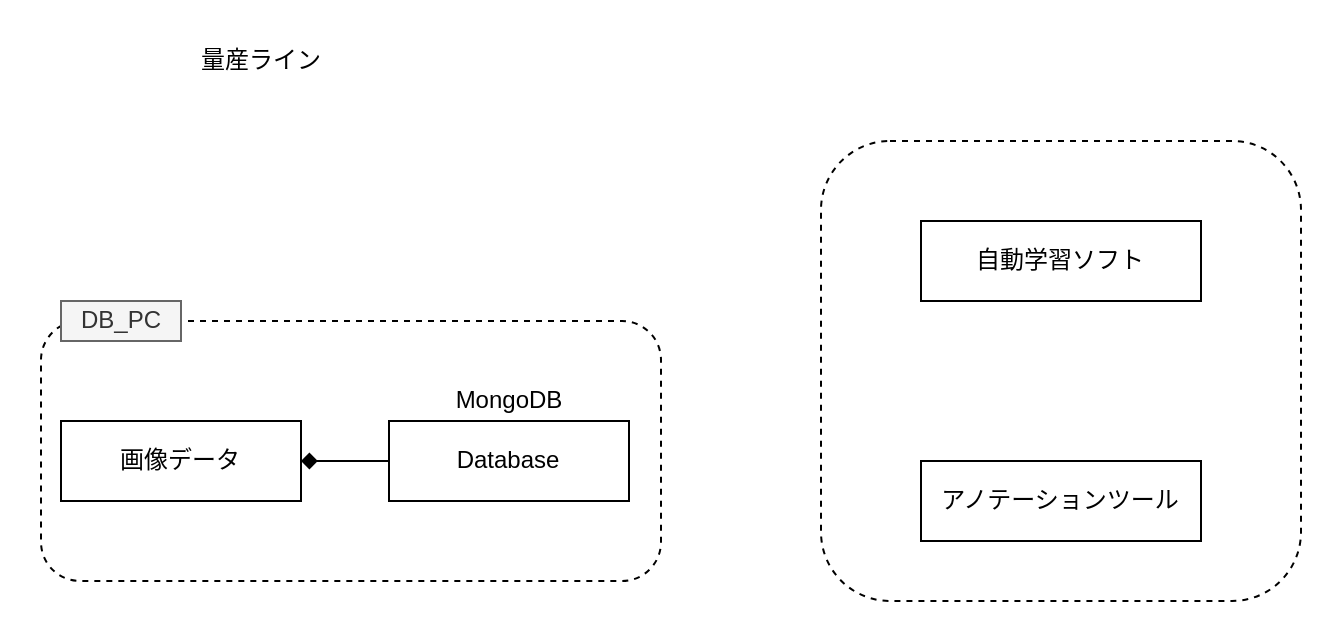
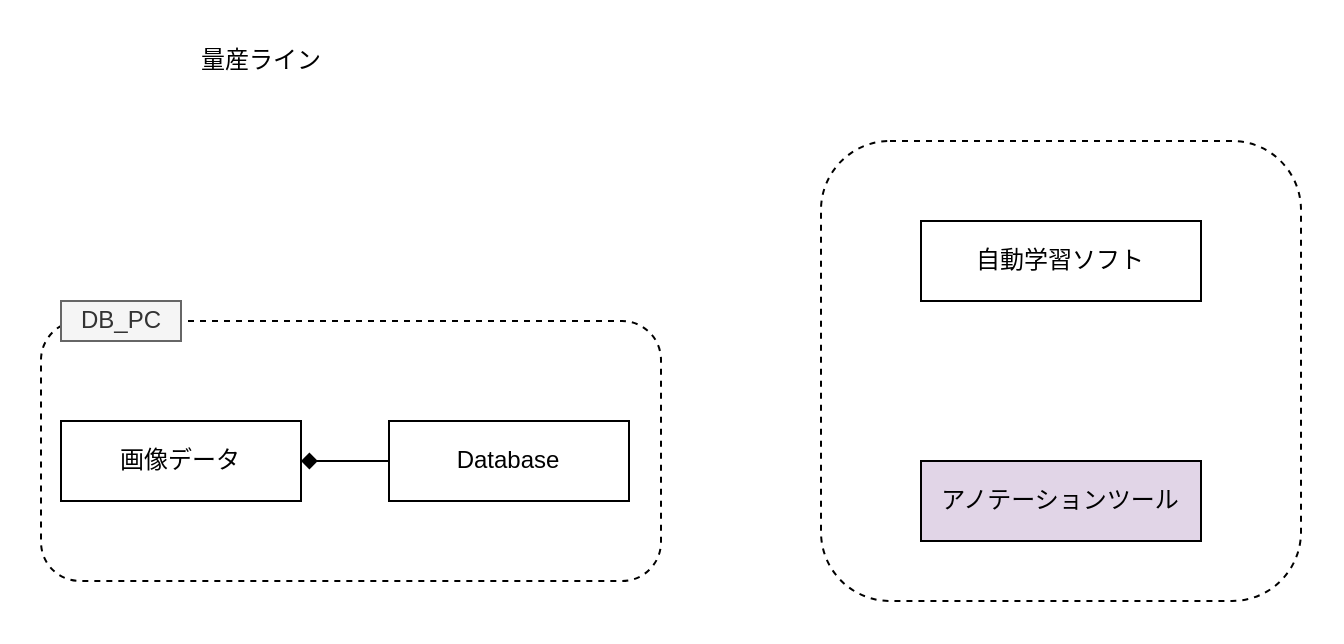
- <mxCell id="5" value="MongoDB" style="text;html=1;align=center;verticalAlign=middle;resizable=0;points=[];autosize=1;" vertex="1" parent="1"><mxGeometry x="219" y="190" width="70" height="20" as="geometry" /></mxCell>
- <mxCell id="8" value="アノテーションツール" style="rounded=0;whiteSpace=wrap;html=1;" vertex="1" parent="1"><mxGeometry x="460" y="230" width="140" height="40" as="geometry" /></mxCell>
+ <mxCell id="8" value="アノテーションツール" style="rounded=0;whiteSpace=wrap;html=1;fillColor=#e1d5e7;" vertex="1" parent="1"><mxGeometry x="460" y="230" width="140" height="40" as="geometry" /></mxCell>
